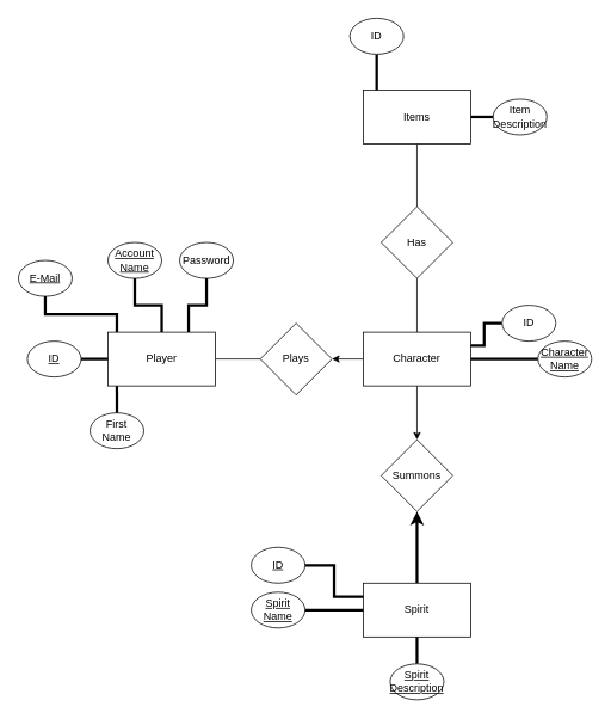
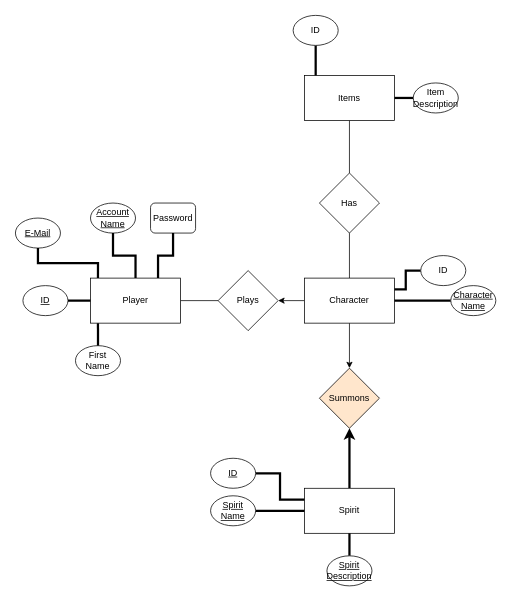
- <mxCell id="18" value="Password" style="ellipse;whiteSpace=wrap;html=1;" parent="1" vertex="1"><mxGeometry x="200" y="270" width="60" height="40" as="geometry" /></mxCell>
+ <mxCell id="18" value="Password" style="whiteSpace=wrap;html=1;rounded=1;" parent="1" vertex="1"><mxGeometry x="200" y="270" width="60" height="40" as="geometry" /></mxCell>
- <mxCell id="21" value="Summons" style="rhombus;whiteSpace=wrap;html=1;" vertex="1" parent="1"><mxGeometry x="425" y="490" width="80" height="80" as="geometry" /></mxCell>
+ <mxCell id="21" value="Summons" style="rhombus;whiteSpace=wrap;html=1;fillColor=#ffe6cc;" vertex="1" parent="1"><mxGeometry x="425" y="490" width="80" height="80" as="geometry" /></mxCell>
